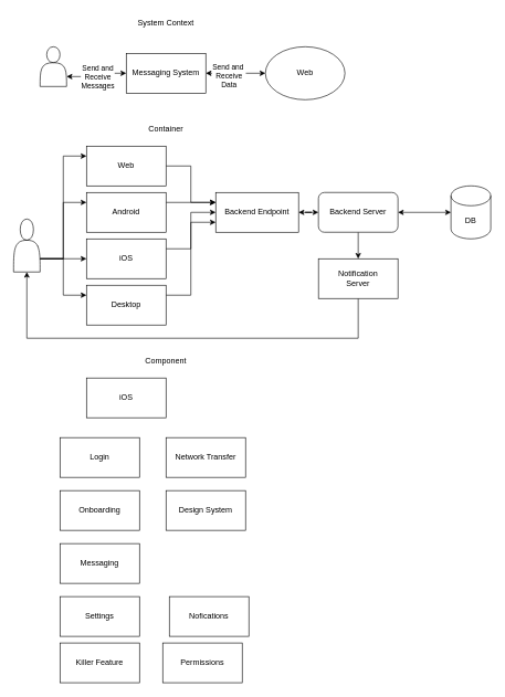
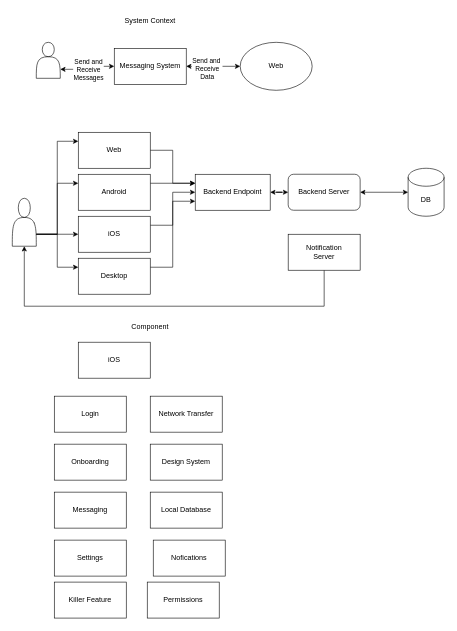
- <mxCell id="10" value="Container" style="text;html=1;align=center;verticalAlign=middle;whiteSpace=wrap;rounded=0;" parent="1" vertex="1"><mxGeometry x="220" y="180" width="60" height="30" as="geometry" /></mxCell>
- <mxCell id="27" style="edgeStyle=orthogonalEdgeStyle;rounded=0;orthogonalLoop=1;jettySize=auto;html=1;exitX=0.5;exitY=1;exitDx=0;exitDy=0;" parent="1" source="28" target="31" edge="1"><mxGeometry relative="1" as="geometry" /></mxCell>
+ <mxCell id="40" value="Local Database" style="rounded=0;whiteSpace=wrap;html=1;" parent="1" vertex="1"><mxGeometry x="250" y="820" width="120" height="60" as="geometry" /></mxCell>
